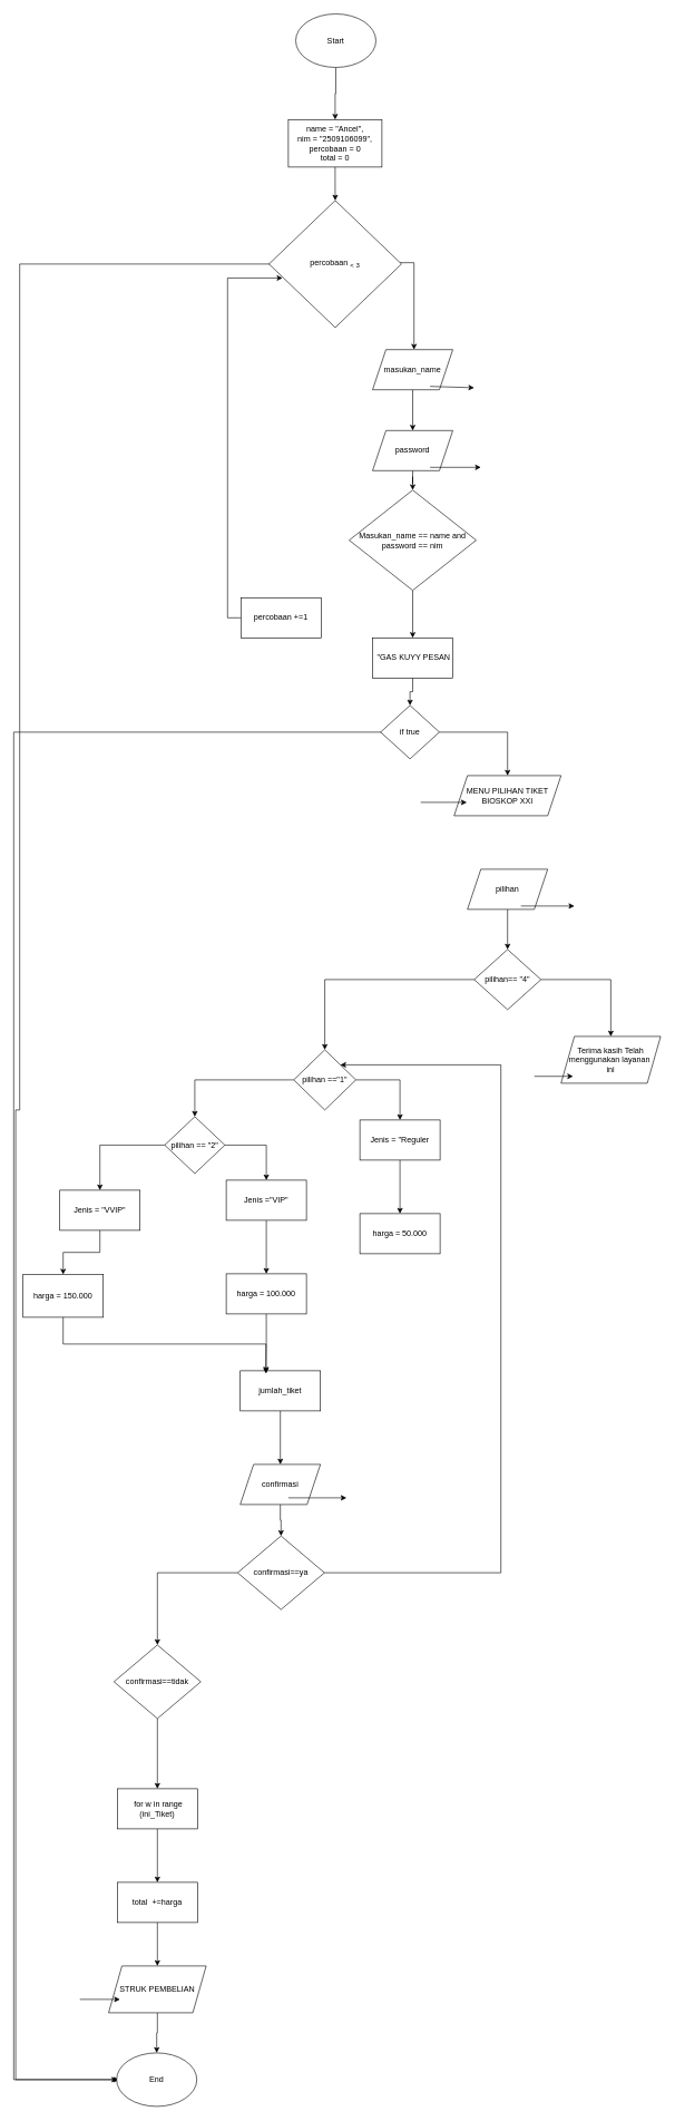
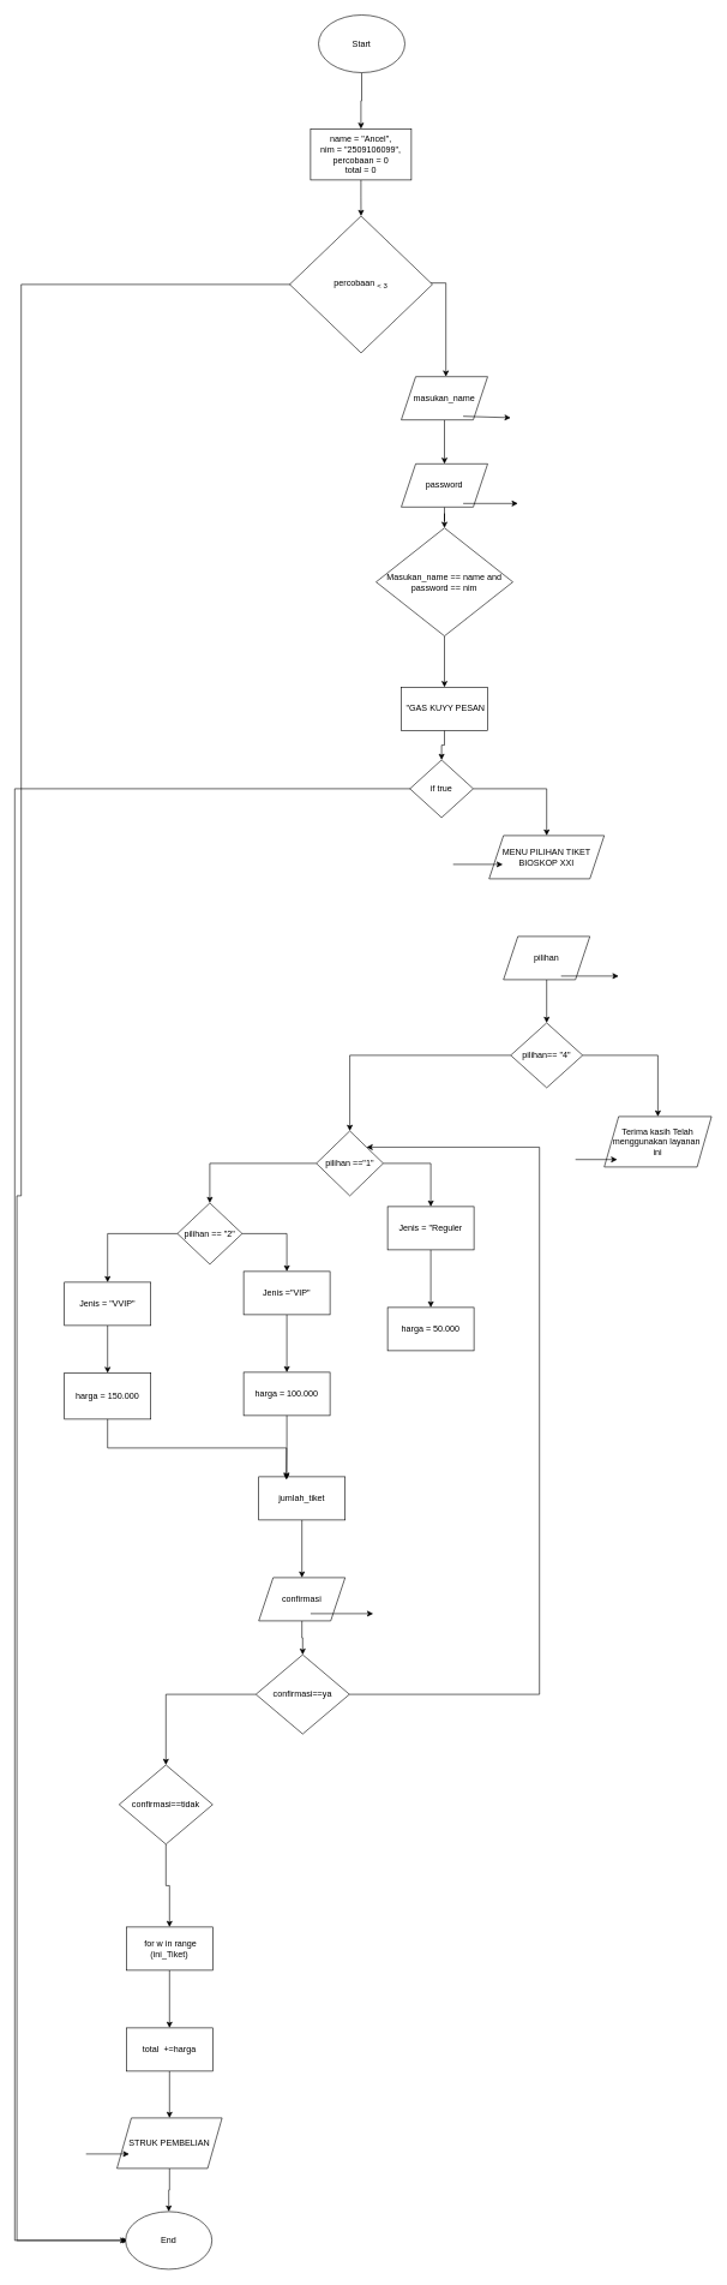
- <mxCell id="66" style="edgeStyle=orthogonalEdgeStyle;rounded=0;orthogonalLoop=1;jettySize=auto;html=1;exitX=0;exitY=0.5;exitDx=0;exitDy=0;entryX=0.61;entryY=0.898;entryDx=0;entryDy=0;entryPerimeter=0;" edge="1" parent="1" source="67" target="8"><mxGeometry relative="1" as="geometry"><mxPoint x="359" y="379" as="targetPoint" /><Array as="points"><mxPoint x="340" y="923" /><mxPoint x="340" y="415" /></Array></mxGeometry></mxCell>
- <mxCell id="67" value="percobaan +=1" style="whiteSpace=wrap;html=1;" vertex="1" parent="1"><mxGeometry x="360.005" y="893" width="120" height="60" as="geometry" /></mxCell>
- <mxCell id="46" value="harga = 150.000" style="whiteSpace=wrap;html=1;" vertex="1" parent="1"><mxGeometry x="34" y="1905" width="120" height="64" as="geometry" /></mxCell>
+ <mxCell id="46" value="harga = 150.000" style="whiteSpace=wrap;html=1;" vertex="1" parent="1"><mxGeometry x="89" y="1905" width="120" height="64" as="geometry" /></mxCell>
- <mxCell id="58" value="confirmasi==tidak" style="rhombus;whiteSpace=wrap;html=1;rounded=0;" vertex="1" parent="1"><mxGeometry x="170" y="2459" width="130" height="110" as="geometry" /></mxCell>
+ <mxCell id="58" value="confirmasi==tidak" style="rhombus;whiteSpace=wrap;html=1;rounded=0;" vertex="1" parent="1"><mxGeometry x="165" y="2449" width="130" height="110" as="geometry" /></mxCell>
